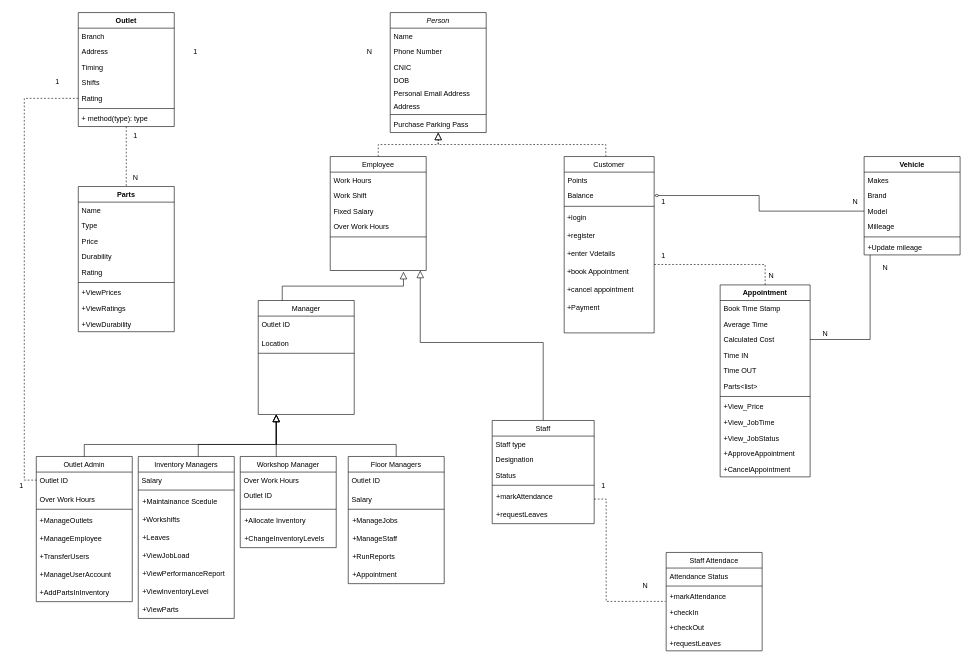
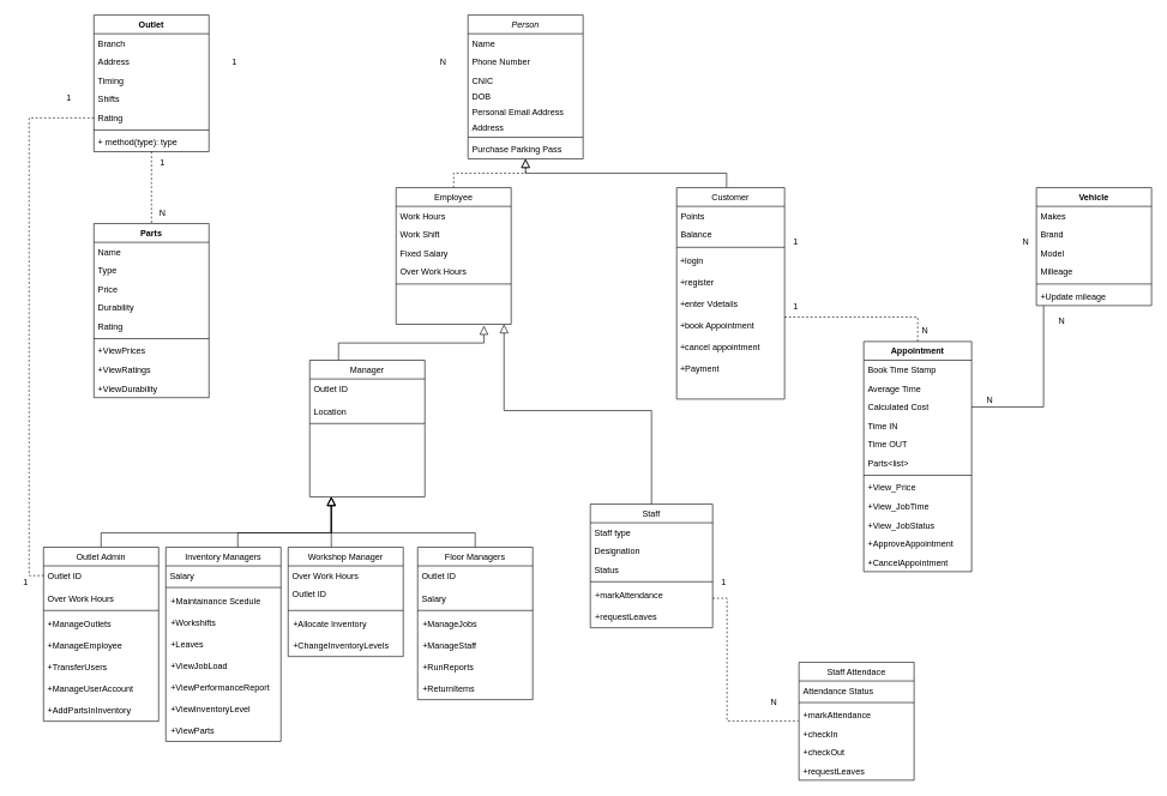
- <mxCell id="12" value="" style="endArrow=block;endSize=10;endFill=0;shadow=0;strokeWidth=1;rounded=0;edgeStyle=elbowEdgeStyle;elbow=vertical;exitX=0.463;exitY=0;exitDx=0;exitDy=0;exitPerimeter=0;dashed=1;" edge="1" parent="1" source="69" target="2"><mxGeometry width="160" relative="1" as="geometry"><mxPoint x="840" y="260" as="sourcePoint" /><mxPoint x="740" y="171" as="targetPoint" /></mxGeometry></mxCell>
+ <mxCell id="12" value="" style="endArrow=block;endSize=10;endFill=0;shadow=0;strokeWidth=1;rounded=0;edgeStyle=elbowEdgeStyle;elbow=vertical;exitX=0.463;exitY=0;exitDx=0;exitDy=0;exitPerimeter=0;" edge="1" parent="1" source="69" target="2"><mxGeometry width="160" relative="1" as="geometry"><mxPoint x="840" y="260" as="sourcePoint" /><mxPoint x="740" y="171" as="targetPoint" /></mxGeometry></mxCell>
- <mxCell id="117" style="edgeStyle=orthogonalEdgeStyle;rounded=0;orthogonalLoop=1;jettySize=auto;html=1;endArrow=diamondThin;endFill=0;exitX=0;exitY=0.5;exitDx=0;exitDy=0;" edge="1" parent="1" source="91" target="71"><mxGeometry relative="1" as="geometry" /></mxCell>
- <mxCell id="42" value="+Appointment" style="text;html=1;strokeColor=none;fillColor=none;align=left;verticalAlign=middle;whiteSpace=wrap;rounded=0;spacingLeft=5;" vertex="1" parent="35"><mxGeometry y="182" width="160" height="30" as="geometry" /></mxCell>
+ <mxCell id="42" value="+ReturnItems" style="text;html=1;strokeColor=none;fillColor=none;align=left;verticalAlign=middle;whiteSpace=wrap;rounded=0;spacingLeft=5;" vertex="1" parent="35"><mxGeometry y="182" width="160" height="30" as="geometry" /></mxCell>
